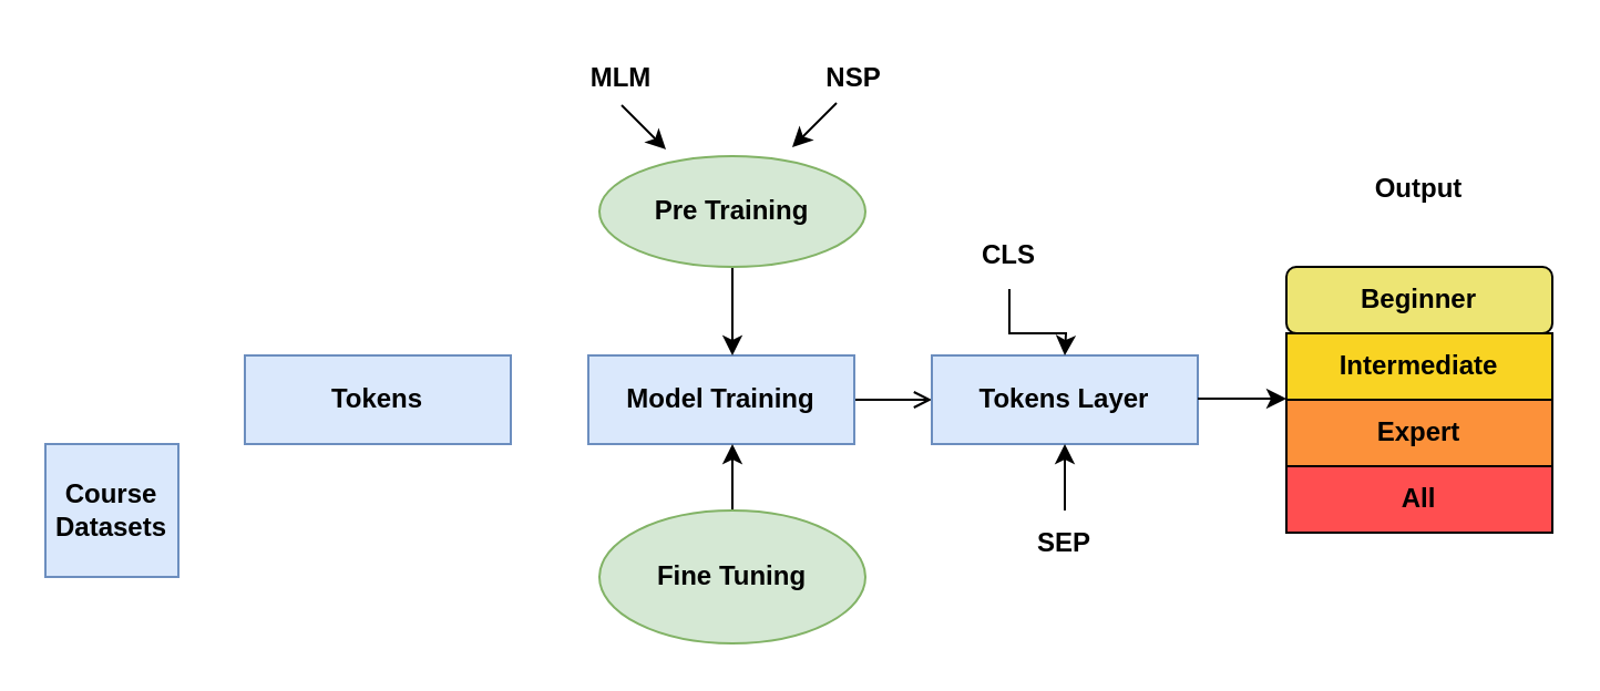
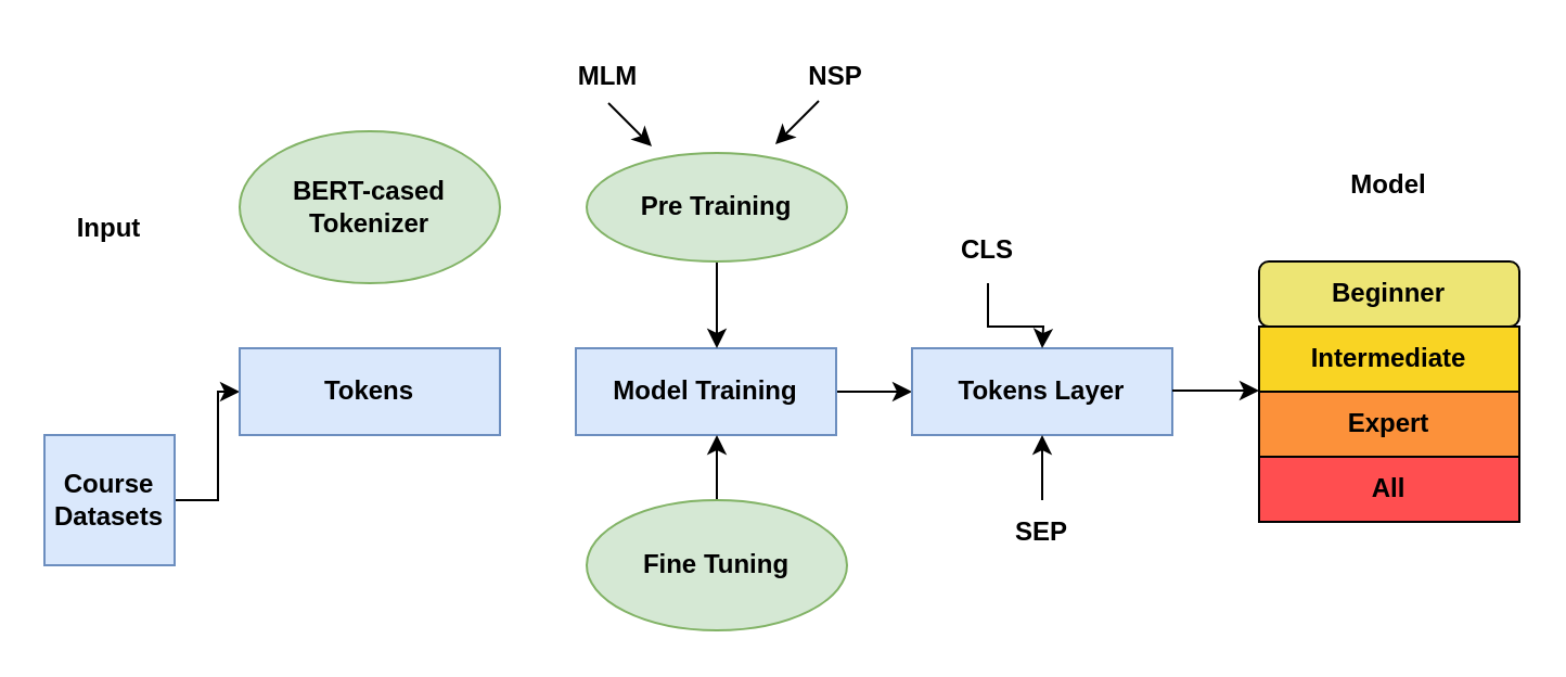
- <mxCell id="27" value="&lt;b&gt;Output&lt;/b&gt;" style="text;html=1;align=center;verticalAlign=middle;whiteSpace=wrap;rounded=0;" vertex="1" parent="1"><mxGeometry x="610" y="70" width="60" height="30" as="geometry" /></mxCell>
+ <mxCell id="27" value="&lt;b&gt;Model&lt;/b&gt;" style="text;html=1;align=center;verticalAlign=middle;whiteSpace=wrap;rounded=0;" vertex="1" parent="1"><mxGeometry x="610" y="70" width="60" height="30" as="geometry" /></mxCell>
+ <mxCell id="8" value="&lt;b&gt;BERT-cased Tokenizer&lt;/b&gt;" style="ellipse;whiteSpace=wrap;html=1;fillColor=#d5e8d4;strokeColor=#82b366;" vertex="1" parent="1"><mxGeometry x="110" y="60" width="120" height="70" as="geometry" /></mxCell>
+ <mxCell id="13" value="&lt;b&gt;Input&lt;/b&gt;" style="text;html=1;align=center;verticalAlign=middle;whiteSpace=wrap;rounded=0;" vertex="1" parent="1"><mxGeometry x="20" y="90" width="60" height="30" as="geometry" /></mxCell>
- <mxCell id="5" value="" style="edgeStyle=orthogonalEdgeStyle;rounded=0;orthogonalLoop=1;jettySize=auto;html=1;endArrow=open;" edge="1" parent="1" source="6" target="7"><mxGeometry relative="1" as="geometry" /></mxCell>
+ <mxCell id="5" value="" style="edgeStyle=orthogonalEdgeStyle;rounded=0;orthogonalLoop=1;jettySize=auto;html=1;" edge="1" parent="1" source="6" target="7"><mxGeometry relative="1" as="geometry" /></mxCell>
+ <mxCell id="2" value="" style="edgeStyle=orthogonalEdgeStyle;rounded=0;orthogonalLoop=1;jettySize=auto;html=1;" edge="1" parent="1" source="3" target="4"><mxGeometry relative="1" as="geometry" /></mxCell>
